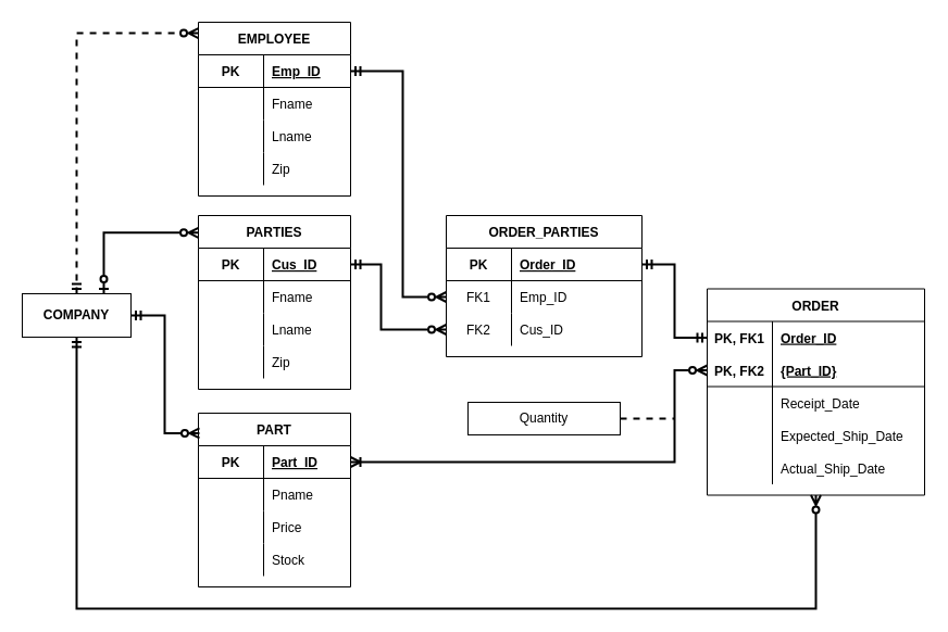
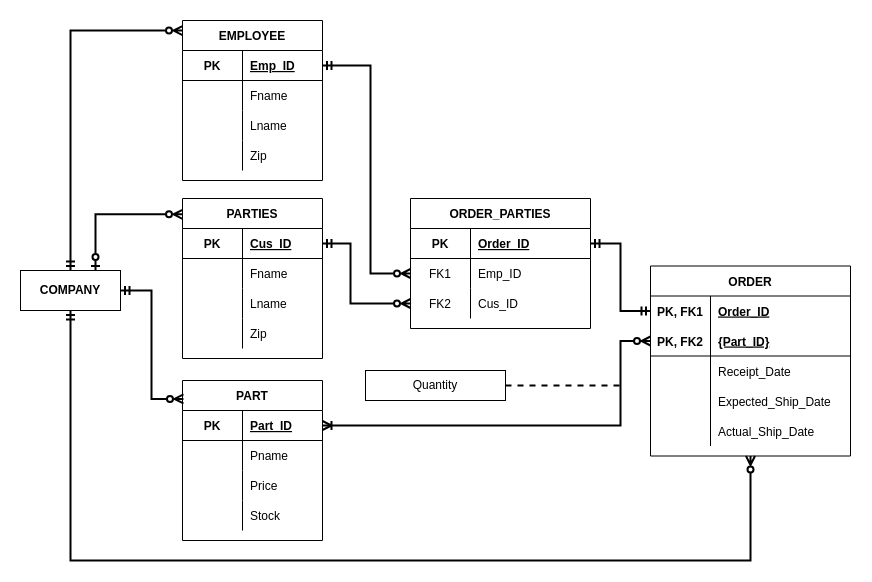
- <mxCell id="57" style="edgeStyle=orthogonalEdgeStyle;rounded=0;orthogonalLoop=1;jettySize=auto;html=1;exitX=0.5;exitY=0;exitDx=0;exitDy=0;entryX=0;entryY=0.063;entryDx=0;entryDy=0;entryPerimeter=0;strokeWidth=2;endArrow=ERzeroToMany;endFill=0;startArrow=ERmandOne;startFill=0;dashed=1;" parent="1" source="61" target="2" edge="1"><mxGeometry relative="1" as="geometry" /></mxCell>
+ <mxCell id="57" style="edgeStyle=orthogonalEdgeStyle;rounded=0;orthogonalLoop=1;jettySize=auto;html=1;exitX=0.5;exitY=0;exitDx=0;exitDy=0;entryX=0;entryY=0.063;entryDx=0;entryDy=0;entryPerimeter=0;strokeWidth=2;endArrow=ERzeroToMany;endFill=0;startArrow=ERmandOne;startFill=0;" parent="1" source="61" target="2" edge="1"><mxGeometry relative="1" as="geometry" /></mxCell>
- <mxCell id="77" value="&lt;span style=&quot;text-align: left;&quot;&gt;Quantity&lt;br&gt;&lt;/span&gt;" style="rounded=0;whiteSpace=wrap;html=1;shadow=0;glass=0;comic=0;sketch=0;strokeColor=default;fillColor=none;" vertex="1" parent="1"><mxGeometry x="430" y="370" width="140" height="30" as="geometry" /></mxCell>
+ <mxCell id="77" value="&lt;span style=&quot;text-align: left;&quot;&gt;Quantity&lt;br&gt;&lt;/span&gt;" style="rounded=0;whiteSpace=wrap;html=1;shadow=0;glass=0;comic=0;sketch=0;strokeColor=default;fillColor=none;" vertex="1" parent="1"><mxGeometry x="365" y="370" width="140" height="30" as="geometry" /></mxCell>
